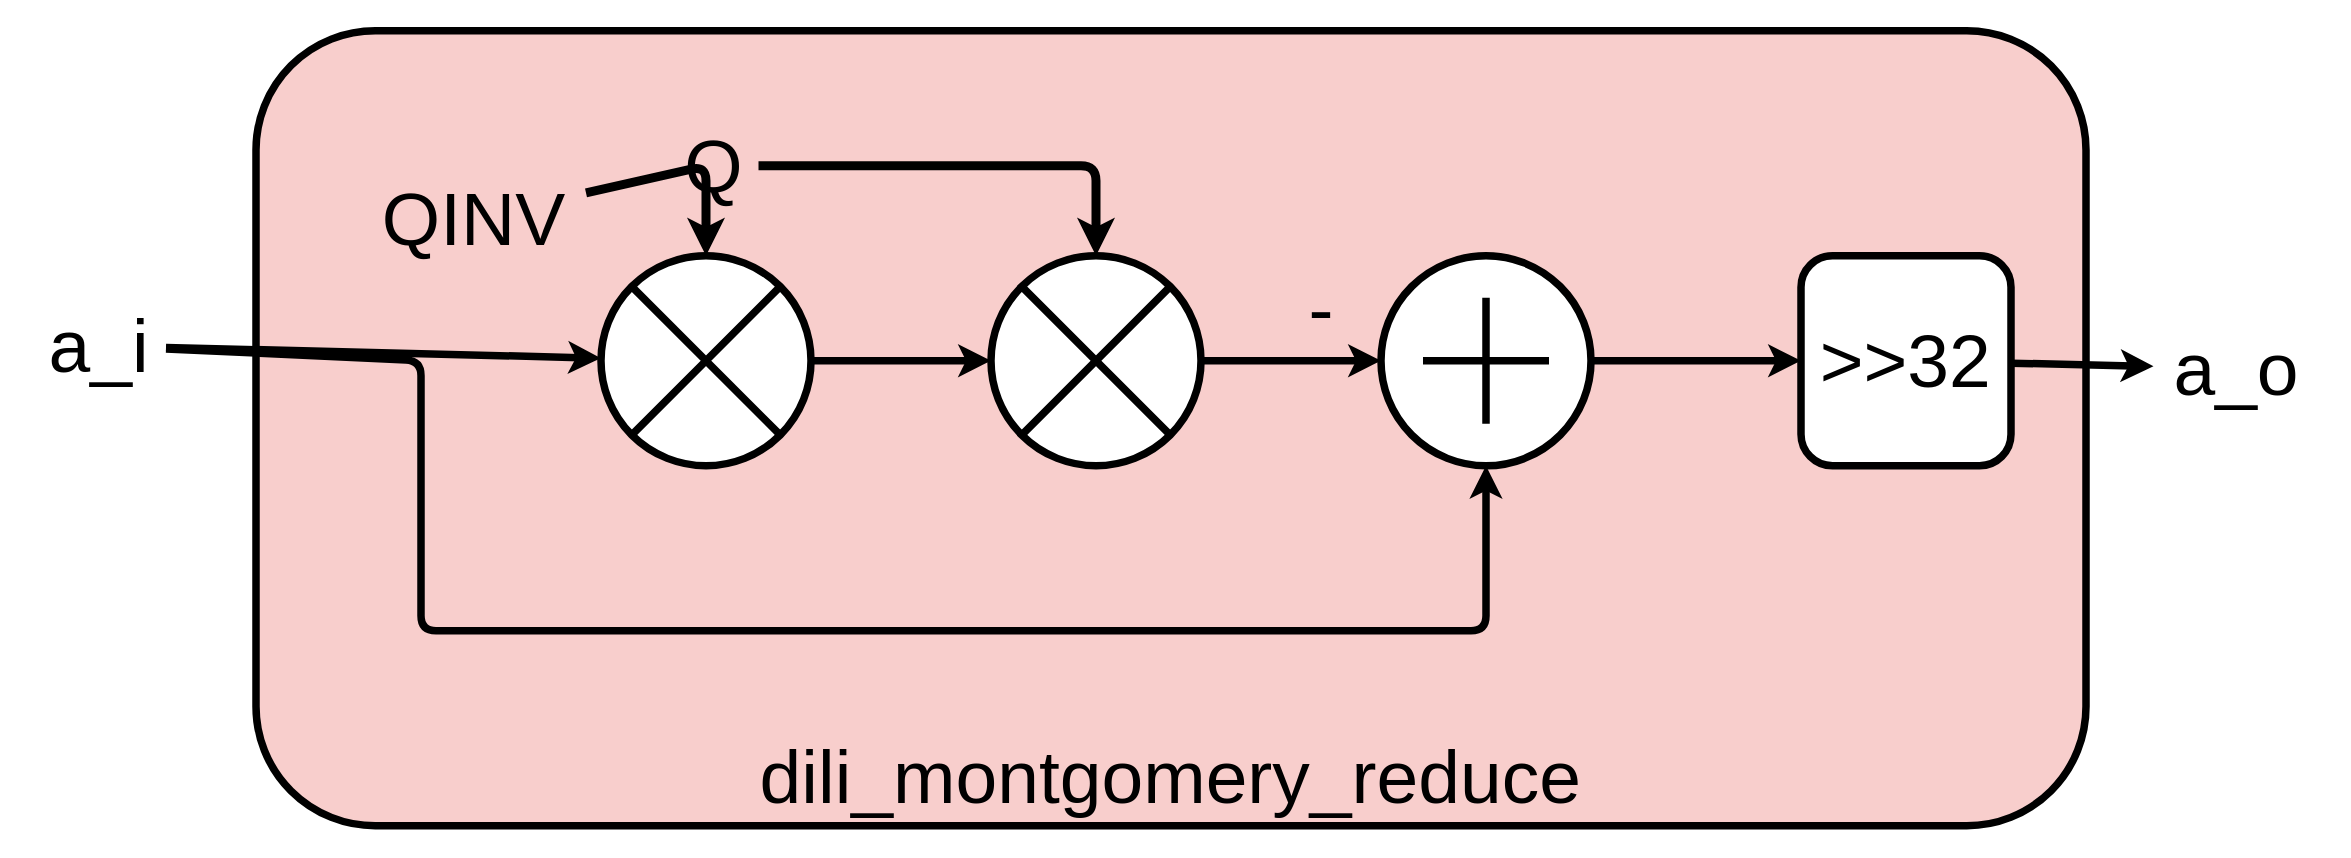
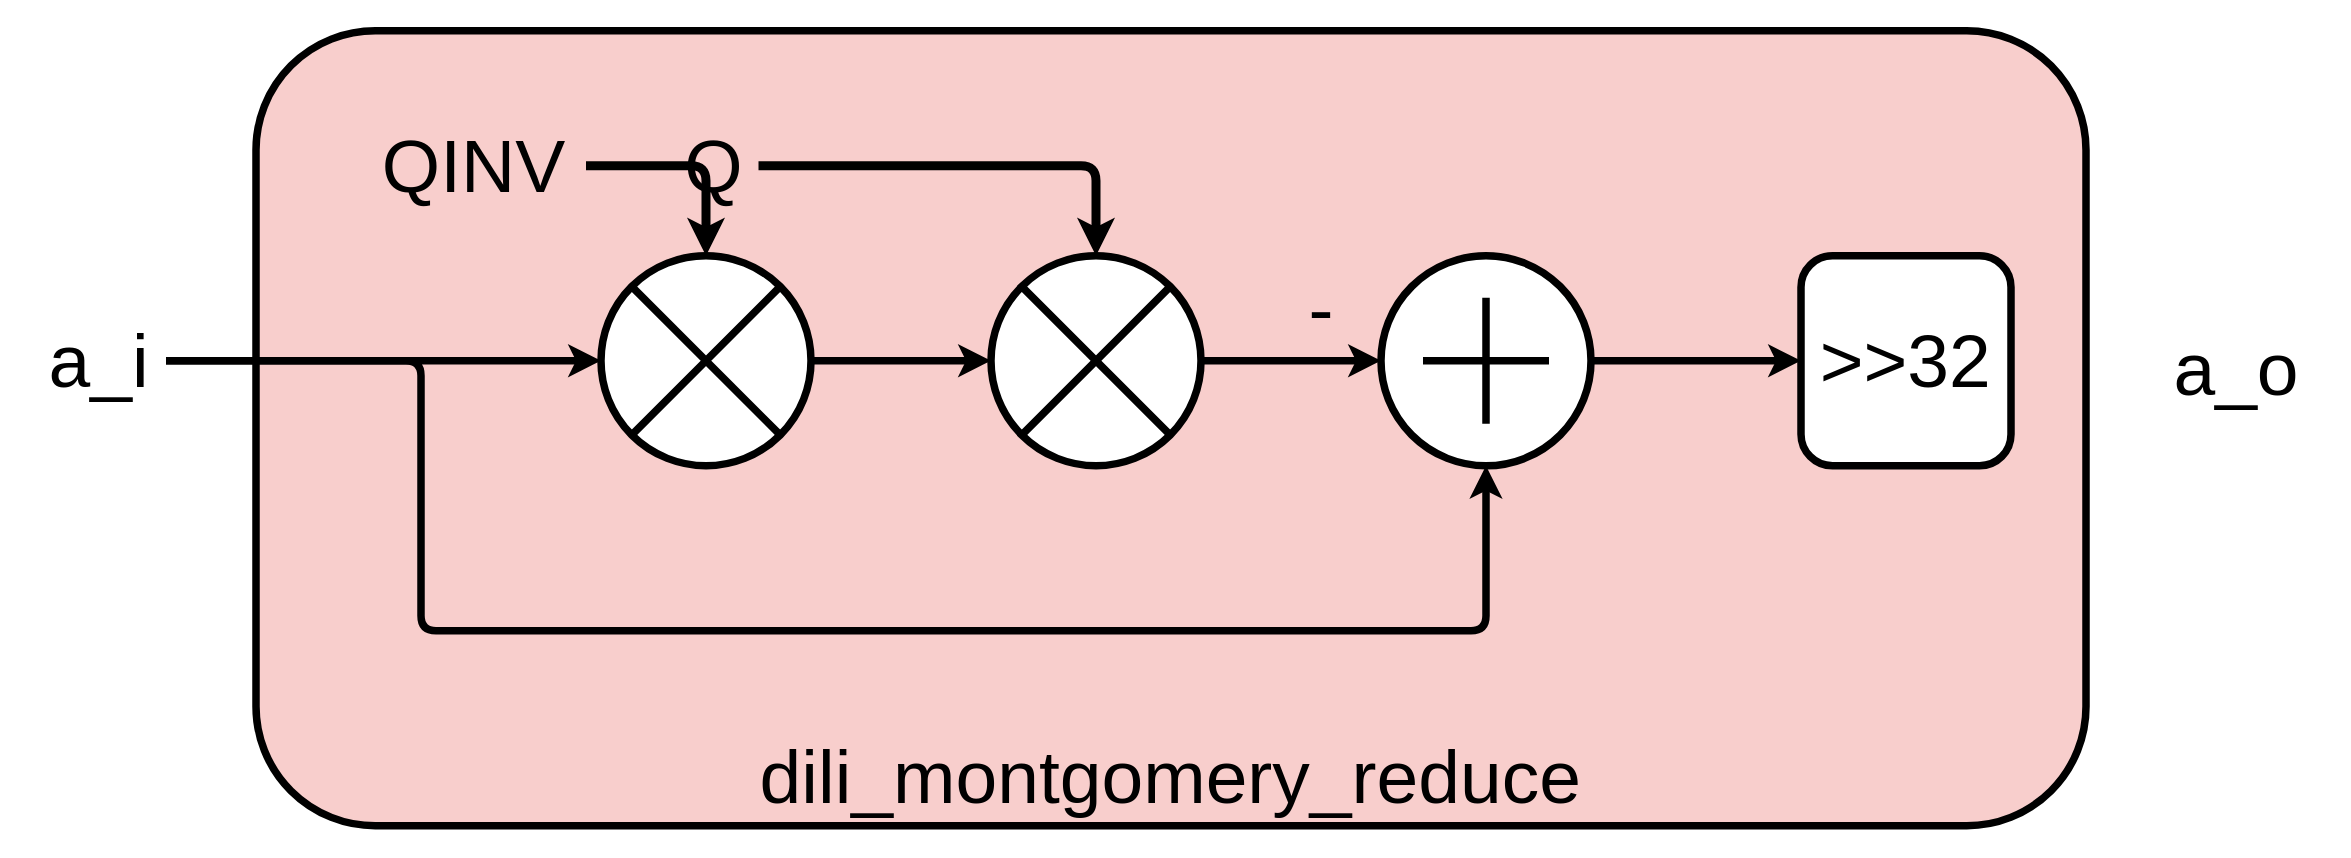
- <mxCell id="17" value="&lt;font style=&quot;font-size: 50px;&quot;&gt;QINV&lt;/font&gt;" style="text;html=1;align=center;verticalAlign=middle;resizable=0;points=[];autosize=1;strokeColor=none;fillColor=none;" parent="1" vertex="1"><mxGeometry x="240" y="110" width="150" height="70" as="geometry" /></mxCell>
+ <mxCell id="17" value="&lt;font style=&quot;font-size: 50px;&quot;&gt;QINV&lt;/font&gt;" style="text;html=1;align=center;verticalAlign=middle;resizable=0;points=[];autosize=1;strokeColor=none;fillColor=none;" parent="1" vertex="1"><mxGeometry x="240" y="75" width="150" height="70" as="geometry" /></mxCell>
- <mxCell id="13" value="a_i" style="text;html=1;align=center;verticalAlign=middle;resizable=0;points=[];autosize=1;strokeColor=none;fillColor=none;fontSize=50;" parent="1" vertex="1"><mxGeometry x="20" y="195" width="90" height="70" as="geometry" /></mxCell>
+ <mxCell id="13" value="a_i" style="text;html=1;align=center;verticalAlign=middle;resizable=0;points=[];autosize=1;strokeColor=none;fillColor=none;fontSize=50;" parent="1" vertex="1"><mxGeometry x="20" y="205" width="90" height="70" as="geometry" /></mxCell>
- <mxCell id="9" style="edgeStyle=none;html=1;strokeWidth=5;fontSize=50;" parent="1" source="10" target="14" edge="1"><mxGeometry relative="1" as="geometry"><mxPoint x="1610" y="240" as="targetPoint" /></mxGeometry></mxCell>
